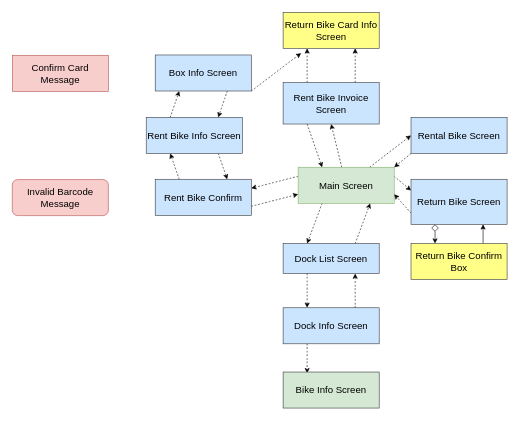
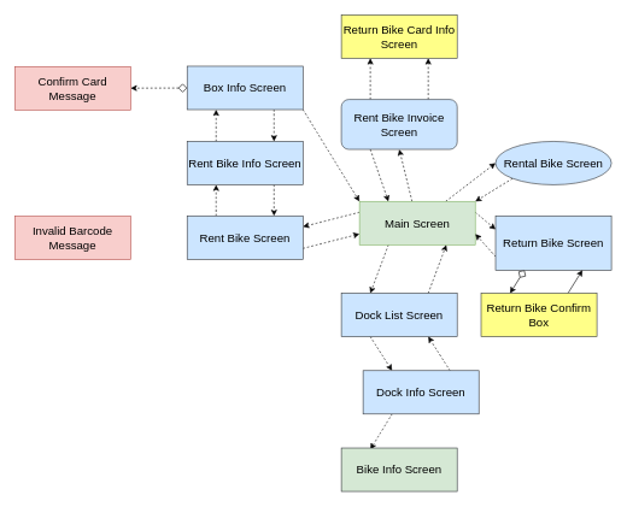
- <mxCell id="20" style="edgeStyle=none;curved=1;rounded=0;orthogonalLoop=1;jettySize=auto;html=1;dashed=1;fontSize=12;endArrow=classic;endFill=1;sourcePerimeterSpacing=8;targetPerimeterSpacing=8;exitX=1;exitY=1;exitDx=0;exitDy=0;" parent="1" source="22" target="12" edge="1"><mxGeometry relative="1" as="geometry" /></mxCell>
+ <mxCell id="20" style="edgeStyle=none;curved=1;rounded=0;orthogonalLoop=1;jettySize=auto;html=1;entryX=0;entryY=0;entryDx=0;entryDy=0;dashed=1;fontSize=12;endArrow=classic;endFill=1;sourcePerimeterSpacing=8;targetPerimeterSpacing=8;exitX=1;exitY=1;exitDx=0;exitDy=0;" parent="1" source="22" target="7" edge="1"><mxGeometry relative="1" as="geometry" /></mxCell>
+ <mxCell id="21" style="edgeStyle=none;rounded=0;orthogonalLoop=1;jettySize=auto;html=1;dashed=1;startArrow=diamond;startFill=0;endArrow=classic;endFill=1;startSize=10;endSize=6;" edge="1" parent="1" source="22" target="36"><mxGeometry relative="1" as="geometry" /></mxCell>
- <mxCell id="11" value="Rent Bike Invoice Screen" style="rounded=0;whiteSpace=wrap;html=1;fontSize=16;fillColor=#cce5ff;strokeColor=#36393d;" parent="1" vertex="1"><mxGeometry x="471" y="137" width="160" height="69" as="geometry" /></mxCell>
+ <mxCell id="11" value="Rent Bike Invoice Screen" style="whiteSpace=wrap;html=1;fontSize=16;fillColor=#cce5ff;strokeColor=#36393d;rounded=1;" parent="1" vertex="1"><mxGeometry x="471" y="137" width="160" height="69" as="geometry" /></mxCell>
- <mxCell id="18" value="Rent Bike Info Screen" style="rounded=0;whiteSpace=wrap;html=1;fontSize=16;fillColor=#cce5ff;strokeColor=#36393d;" parent="1" vertex="1"><mxGeometry x="243" y="195" width="160" height="60" as="geometry" /></mxCell>
+ <mxCell id="18" value="Rent Bike Info Screen" style="rounded=0;whiteSpace=wrap;html=1;fontSize=16;fillColor=#cce5ff;strokeColor=#36393d;" parent="1" vertex="1"><mxGeometry x="258" y="195" width="160" height="60" as="geometry" /></mxCell>
- <mxCell id="34" value="Rental Bike Screen" style="rounded=0;whiteSpace=wrap;html=1;fontSize=16;fillColor=#cce5ff;strokeColor=#36393d;" parent="1" vertex="1"><mxGeometry x="684" y="195" width="160" height="60" as="geometry" /></mxCell>
+ <mxCell id="34" value="Rental Bike Screen" style="ellipse;whiteSpace=wrap;html=1;fontSize=16;fillColor=#cce5ff;strokeColor=#36393d;" parent="1" vertex="1"><mxGeometry x="684" y="195" width="160" height="60" as="geometry" /></mxCell>
- <mxCell id="35" value="Invalid Barcode Message" style="whiteSpace=wrap;html=1;fontSize=16;fillColor=#f8cecc;strokeColor=#b85450;rounded=1;" parent="1" vertex="1"><mxGeometry x="20" y="298.5" width="160" height="60" as="geometry" /></mxCell>
+ <mxCell id="35" value="Invalid Barcode Message" style="rounded=0;whiteSpace=wrap;html=1;fontSize=16;fillColor=#f8cecc;strokeColor=#b85450;" parent="1" vertex="1"><mxGeometry x="20" y="298.5" width="160" height="60" as="geometry" /></mxCell>
- <mxCell id="25" value="Rent Bike Confirm" style="rounded=0;whiteSpace=wrap;html=1;fontSize=16;fillColor=#cce5ff;strokeColor=#36393d;" parent="1" vertex="1"><mxGeometry x="258" y="298" width="160" height="60" as="geometry" /></mxCell>
+ <mxCell id="25" value="Rent Bike Screen" style="rounded=0;whiteSpace=wrap;html=1;fontSize=16;fillColor=#cce5ff;strokeColor=#36393d;" parent="1" vertex="1"><mxGeometry x="258" y="298" width="160" height="60" as="geometry" /></mxCell>
- <mxCell id="28" value="Dock List Screen" style="rounded=0;whiteSpace=wrap;html=1;fontSize=16;fillColor=#cce5ff;strokeColor=#36393d;" parent="1" vertex="1"><mxGeometry x="471" y="405" width="160" height="50" as="geometry" /></mxCell>
+ <mxCell id="28" value="Dock List Screen" style="rounded=0;whiteSpace=wrap;html=1;fontSize=16;fillColor=#cce5ff;strokeColor=#36393d;" parent="1" vertex="1"><mxGeometry x="471" y="405" width="160" height="60" as="geometry" /></mxCell>
- <mxCell id="38" value="Return Bike Confirm Box" style="rounded=0;whiteSpace=wrap;html=1;fontSize=16;fillColor=#ffff88;strokeColor=#36393d;" vertex="1" parent="1"><mxGeometry x="684" y="405" width="160" height="60" as="geometry" /></mxCell>
+ <mxCell id="38" value="Return Bike Confirm Box" style="rounded=0;whiteSpace=wrap;html=1;fontSize=16;fillColor=#ffff88;strokeColor=#36393d;" vertex="1" parent="1"><mxGeometry x="664" y="405" width="160" height="60" as="geometry" /></mxCell>
- <mxCell id="31" value="Dock Info Screen" style="rounded=0;whiteSpace=wrap;html=1;fontSize=16;fillColor=#cce5ff;strokeColor=#36393d;" parent="1" vertex="1"><mxGeometry x="471" y="512" width="160" height="60" as="geometry" /></mxCell>
+ <mxCell id="31" value="Dock Info Screen" style="rounded=0;whiteSpace=wrap;html=1;fontSize=16;fillColor=#cce5ff;strokeColor=#36393d;" parent="1" vertex="1"><mxGeometry x="501" y="512" width="160" height="60" as="geometry" /></mxCell>
